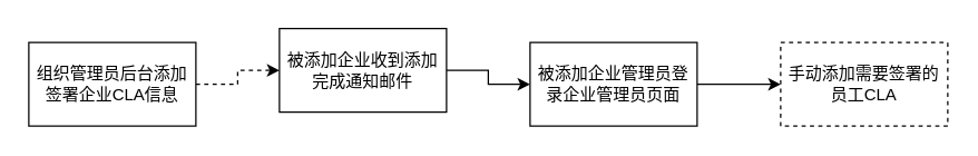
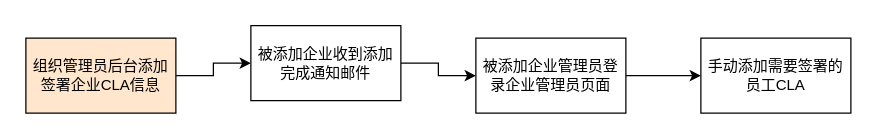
- <mxCell id="2" style="edgeStyle=orthogonalEdgeStyle;rounded=0;orthogonalLoop=1;jettySize=auto;html=1;exitX=1;exitY=0.5;exitDx=0;exitDy=0;dashed=1;" edge="1" parent="1" source="3" target="5"><mxGeometry relative="1" as="geometry" /></mxCell>
+ <mxCell id="2" style="edgeStyle=orthogonalEdgeStyle;rounded=0;orthogonalLoop=1;jettySize=auto;html=1;exitX=1;exitY=0.5;exitDx=0;exitDy=0;" edge="1" parent="1" source="3" target="5"><mxGeometry relative="1" as="geometry" /></mxCell>
- <mxCell id="3" value="组织管理员后台添加签署企业CLA信息" style="rounded=0;whiteSpace=wrap;html=1;" vertex="1" parent="1"><mxGeometry x="20" y="30" width="120" height="60" as="geometry" /></mxCell>
+ <mxCell id="3" value="组织管理员后台添加签署企业CLA信息" style="rounded=0;whiteSpace=wrap;html=1;fillColor=#ffe6cc;" vertex="1" parent="1"><mxGeometry x="20" y="30" width="120" height="60" as="geometry" /></mxCell>
- <mxCell id="8" value="手动添加需要签署的员工CLA" style="rounded=0;whiteSpace=wrap;html=1;dashed=1;" vertex="1" parent="1"><mxGeometry x="560" y="30" width="120" height="60" as="geometry" /></mxCell>
+ <mxCell id="8" value="手动添加需要签署的员工CLA" style="rounded=0;whiteSpace=wrap;html=1;" vertex="1" parent="1"><mxGeometry x="560" y="30" width="120" height="60" as="geometry" /></mxCell>
